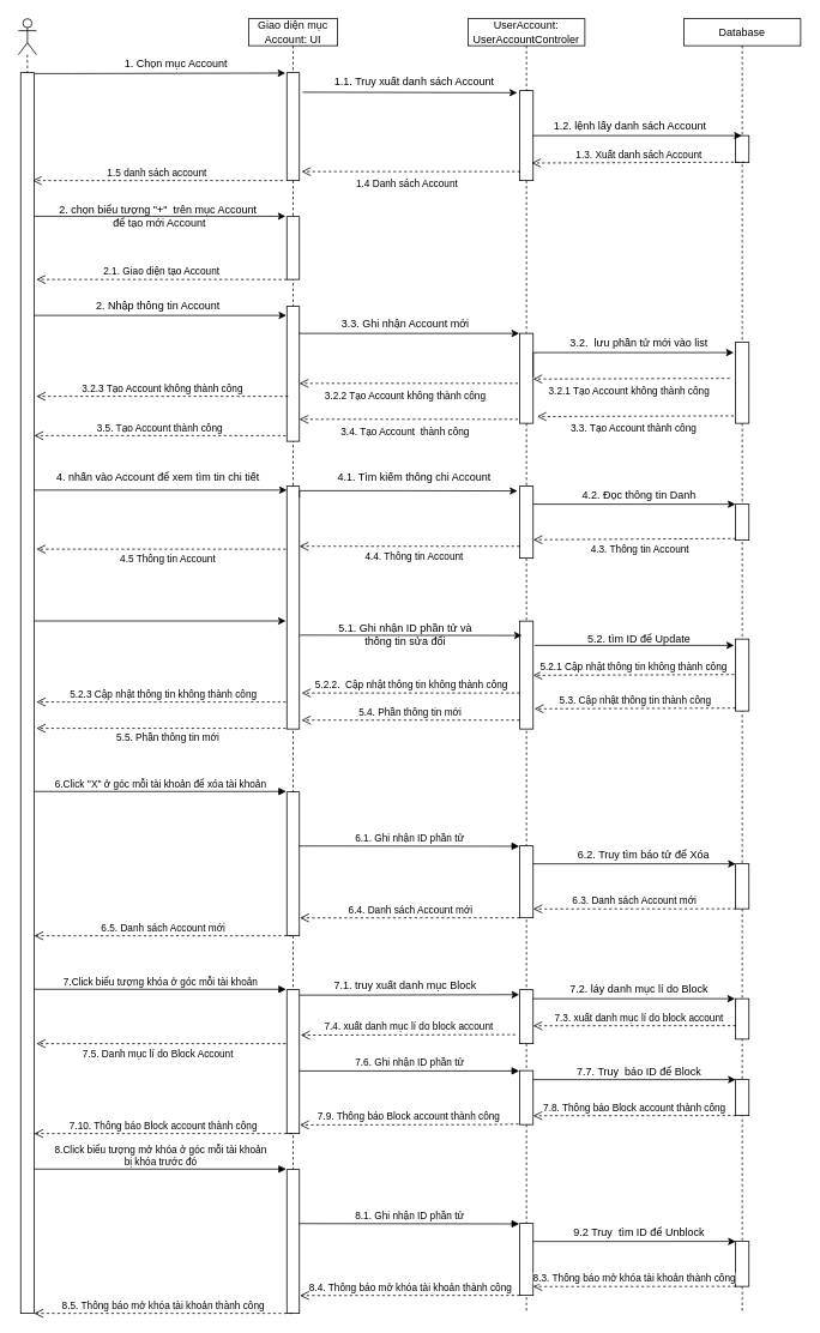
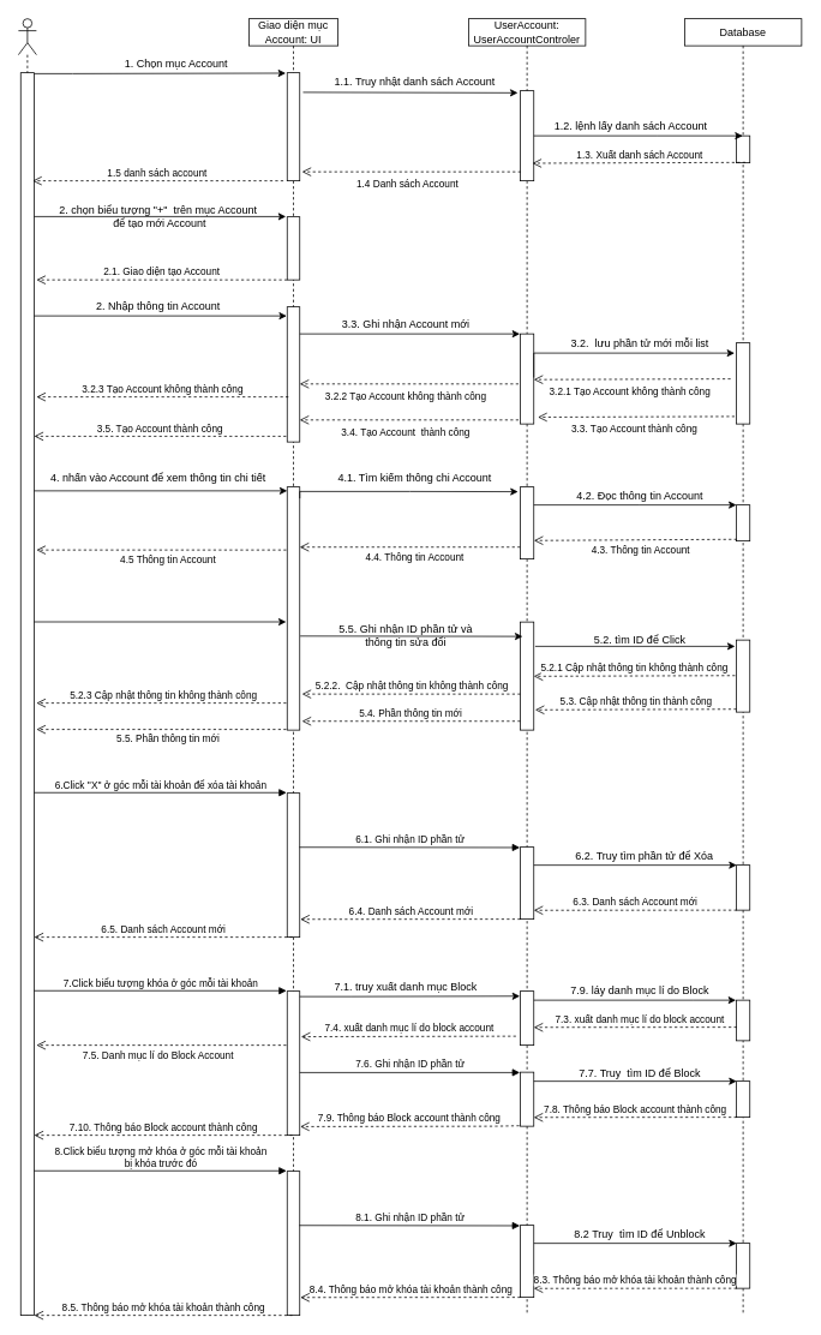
- <mxCell id="31" value="1.1. Truy xuất danh sách Account" style="text;html=1;align=center;verticalAlign=middle;resizable=0;points=[];autosize=1;" parent="1" vertex="1"><mxGeometry x="365" y="80" width="190" height="20" as="geometry" /></mxCell>
+ <mxCell id="31" value="1.1. Truy nhật danh sách Account" style="text;html=1;align=center;verticalAlign=middle;resizable=0;points=[];autosize=1;" parent="1" vertex="1"><mxGeometry x="365" y="80" width="190" height="20" as="geometry" /></mxCell>
- <mxCell id="40" value="3.2.&amp;nbsp; lưu phần tử mới vào list" style="text;html=1;align=center;verticalAlign=middle;resizable=0;points=[];autosize=1;" parent="1" vertex="1"><mxGeometry x="625" y="371" width="170" height="20" as="geometry" /></mxCell>
+ <mxCell id="40" value="3.2.&amp;nbsp; lưu phần tử mới mỗi list" style="text;html=1;align=center;verticalAlign=middle;resizable=0;points=[];autosize=1;" parent="1" vertex="1"><mxGeometry x="625" y="371" width="170" height="20" as="geometry" /></mxCell>
- <mxCell id="46" value="4. nhấn vào Account để xem tìm tin chi tiết" style="text;html=1;align=center;verticalAlign=middle;resizable=0;points=[];autosize=1;" parent="1" vertex="1"><mxGeometry x="50" y="520" width="250" height="20" as="geometry" /></mxCell>
+ <mxCell id="46" value="4. nhấn vào Account để xem thông tin chi tiết" style="text;html=1;align=center;verticalAlign=middle;resizable=0;points=[];autosize=1;" parent="1" vertex="1"><mxGeometry x="50" y="520" width="250" height="20" as="geometry" /></mxCell>
- <mxCell id="53" value="4.2. Đọc thông tin Danh" style="text;html=1;align=center;verticalAlign=middle;resizable=0;points=[];autosize=1;" parent="1" vertex="1"><mxGeometry x="630" y="540" width="160" height="20" as="geometry" /></mxCell>
+ <mxCell id="53" value="4.2. Đọc thông tin Account" style="text;html=1;align=center;verticalAlign=middle;resizable=0;points=[];autosize=1;" parent="1" vertex="1"><mxGeometry x="630" y="540" width="160" height="20" as="geometry" /></mxCell>
- <mxCell id="57" value="5.1. Ghi nhận ID phần tử và &lt;br&gt;thông tin sửa đổi" style="text;html=1;align=center;verticalAlign=middle;resizable=0;points=[];autosize=1;" parent="1" vertex="1"><mxGeometry x="370" y="690" width="160" height="30" as="geometry" /></mxCell>
+ <mxCell id="57" value="5.5. Ghi nhận ID phần tử và &lt;br&gt;thông tin sửa đổi" style="text;html=1;align=center;verticalAlign=middle;resizable=0;points=[];autosize=1;" parent="1" vertex="1"><mxGeometry x="370" y="690" width="160" height="30" as="geometry" /></mxCell>
- <mxCell id="59" value="5.2. tìm ID để Update" style="text;html=1;align=center;verticalAlign=middle;resizable=0;points=[];autosize=1;" parent="1" vertex="1"><mxGeometry x="645" y="700" width="130" height="20" as="geometry" /></mxCell>
+ <mxCell id="59" value="5.2. tìm ID để Click" style="text;html=1;align=center;verticalAlign=middle;resizable=0;points=[];autosize=1;" parent="1" vertex="1"><mxGeometry x="645" y="700" width="130" height="20" as="geometry" /></mxCell>
- <mxCell id="67" value="6.2. Truy tìm báo tử để Xóa" style="text;html=1;align=center;verticalAlign=middle;resizable=0;points=[];autosize=1;" parent="1" vertex="1"><mxGeometry x="630" y="940" width="170" height="20" as="geometry" /></mxCell>
+ <mxCell id="67" value="6.2. Truy tìm phần tử để Xóa" style="text;html=1;align=center;verticalAlign=middle;resizable=0;points=[];autosize=1;" parent="1" vertex="1"><mxGeometry x="630" y="940" width="170" height="20" as="geometry" /></mxCell>
- <mxCell id="100" value="7.2. láy danh mục lí do Block" style="text;html=1;align=center;verticalAlign=middle;resizable=0;points=[];autosize=1;" vertex="1" parent="1"><mxGeometry x="625" y="1090" width="170" height="20" as="geometry" /></mxCell>
+ <mxCell id="100" value="7.9. láy danh mục lí do Block" style="text;html=1;align=center;verticalAlign=middle;resizable=0;points=[];autosize=1;" vertex="1" parent="1"><mxGeometry x="625" y="1090" width="170" height="20" as="geometry" /></mxCell>
- <mxCell id="75" value="7.7. Truy&amp;nbsp;&amp;nbsp;báo ID để Block" style="text;html=1;align=center;verticalAlign=middle;resizable=0;points=[];autosize=1;" parent="1" vertex="1"><mxGeometry x="635" y="1181" width="150" height="20" as="geometry" /></mxCell>
+ <mxCell id="75" value="7.7. Truy&amp;nbsp;&amp;nbsp;tìm ID để Block" style="text;html=1;align=center;verticalAlign=middle;resizable=0;points=[];autosize=1;" parent="1" vertex="1"><mxGeometry x="635" y="1181" width="150" height="20" as="geometry" /></mxCell>
- <mxCell id="83" value="9.2 Truy&amp;nbsp; tìm ID để Unblock" style="text;html=1;align=center;verticalAlign=middle;resizable=0;points=[];autosize=1;" parent="1" vertex="1"><mxGeometry x="630" y="1360" width="160" height="20" as="geometry" /></mxCell>
+ <mxCell id="83" value="8.2 Truy&amp;nbsp; tìm ID để Unblock" style="text;html=1;align=center;verticalAlign=middle;resizable=0;points=[];autosize=1;" parent="1" vertex="1"><mxGeometry x="630" y="1360" width="160" height="20" as="geometry" /></mxCell>
